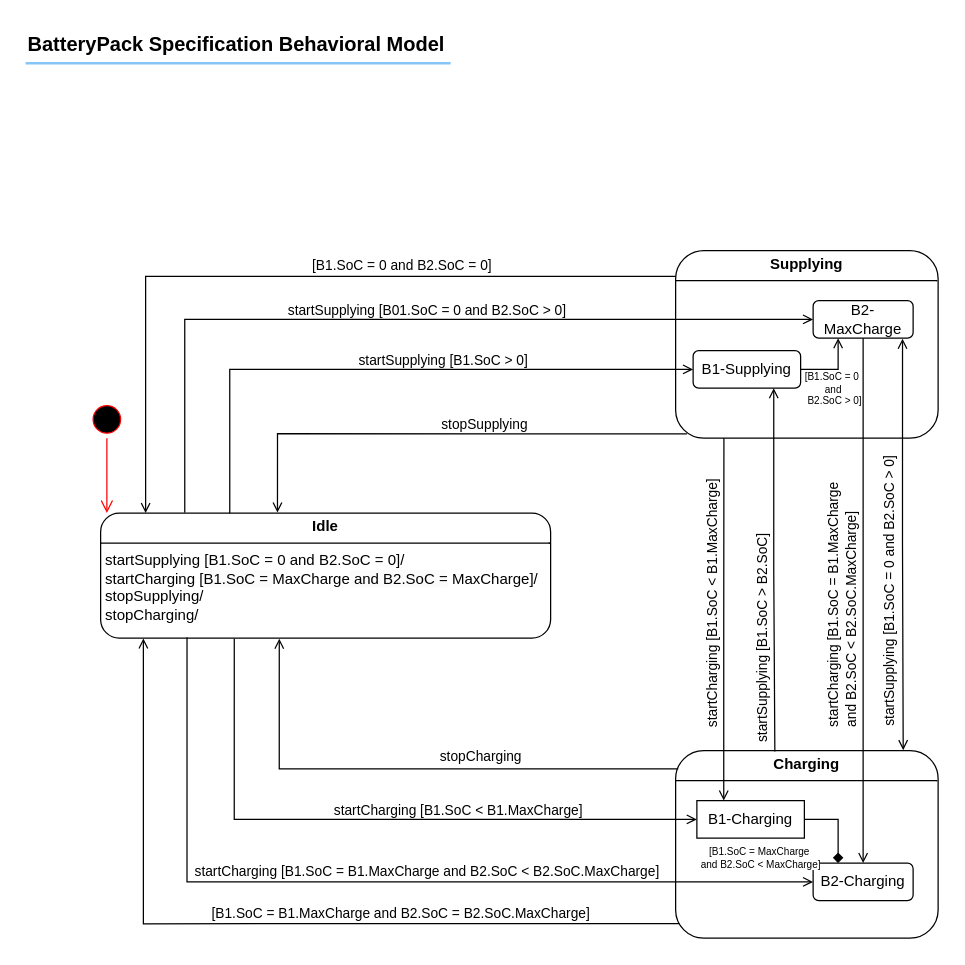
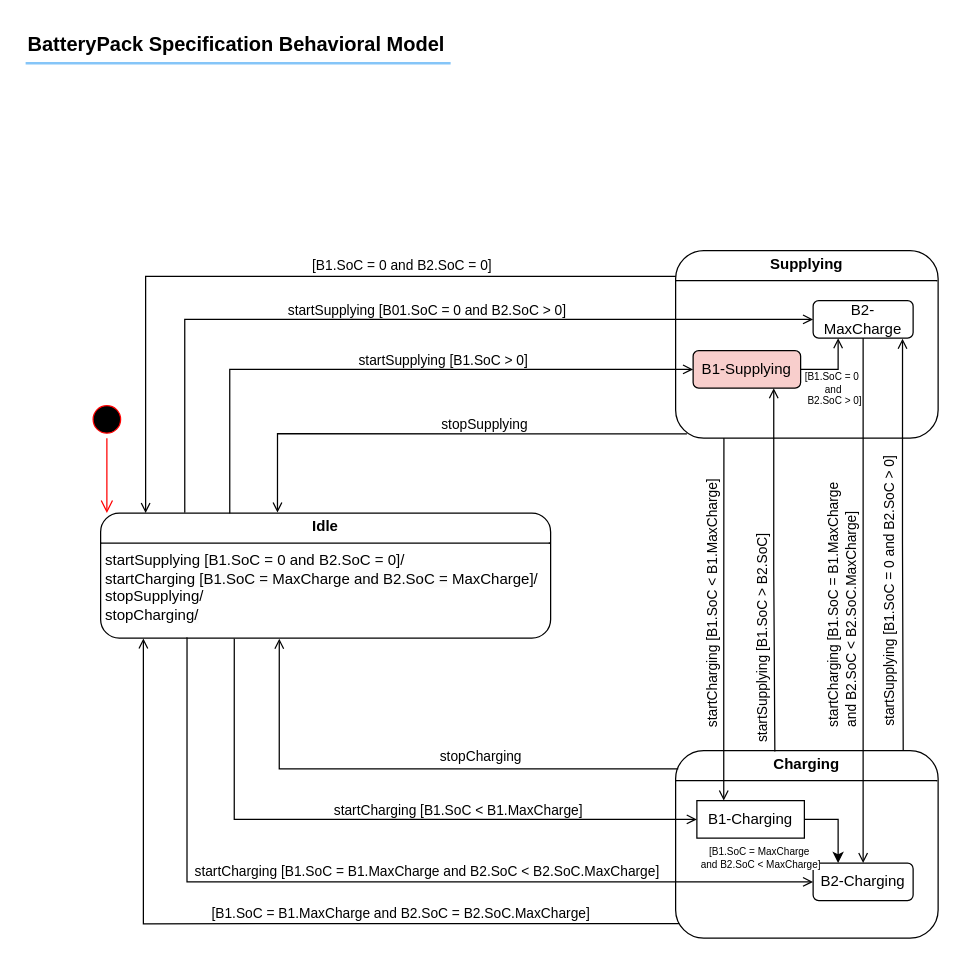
- <mxCell id="10" value="B1-Supplying" style="rounded=1;whiteSpace=wrap;html=1;" vertex="1" parent="1"><mxGeometry x="554" y="280" width="86" height="30" as="geometry" /></mxCell>
+ <mxCell id="10" value="B1-Supplying" style="rounded=1;whiteSpace=wrap;html=1;fillColor=#f8cecc;" vertex="1" parent="1"><mxGeometry x="554" y="280" width="86" height="30" as="geometry" /></mxCell>
- <mxCell id="36" style="edgeStyle=orthogonalEdgeStyle;rounded=0;orthogonalLoop=1;jettySize=auto;html=1;exitX=0.894;exitY=1.014;exitDx=0;exitDy=0;entryX=0.867;entryY=-0.002;entryDx=0;entryDy=0;entryPerimeter=0;endArrow=open;endFill=0;startArrow=open;startFill=0;exitPerimeter=0;" edge="1" parent="1" source="11" target="13"><mxGeometry relative="1" as="geometry" /></mxCell>
+ <mxCell id="36" style="edgeStyle=orthogonalEdgeStyle;rounded=0;orthogonalLoop=1;jettySize=auto;html=1;exitX=0.894;exitY=1.014;exitDx=0;exitDy=0;entryX=0.867;entryY=-0.002;entryDx=0;entryDy=0;entryPerimeter=0;endArrow=none;endFill=0;startArrow=open;startFill=0;exitPerimeter=0;" edge="1" parent="1" source="11" target="13"><mxGeometry relative="1" as="geometry" /></mxCell>
- <mxCell id="14" style="edgeStyle=orthogonalEdgeStyle;rounded=0;orthogonalLoop=1;jettySize=auto;html=1;exitX=1;exitY=0.5;exitDx=0;exitDy=0;entryX=0.25;entryY=0;entryDx=0;entryDy=0;endArrow=diamond;" edge="1" parent="12" source="15" target="16"><mxGeometry relative="1" as="geometry" /></mxCell>
+ <mxCell id="14" style="edgeStyle=orthogonalEdgeStyle;rounded=0;orthogonalLoop=1;jettySize=auto;html=1;exitX=1;exitY=0.5;exitDx=0;exitDy=0;entryX=0.25;entryY=0;entryDx=0;entryDy=0;" edge="1" parent="12" source="15" target="16"><mxGeometry relative="1" as="geometry" /></mxCell>
